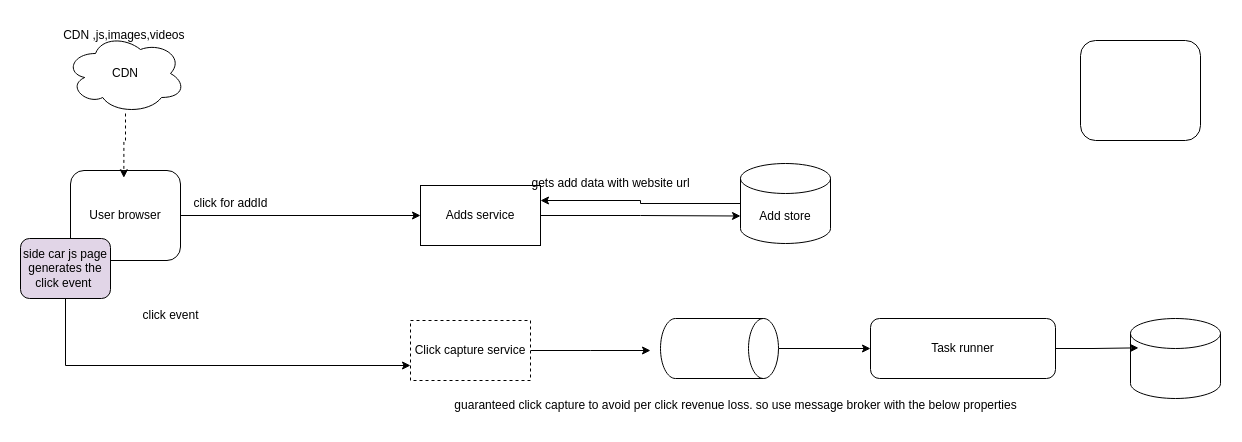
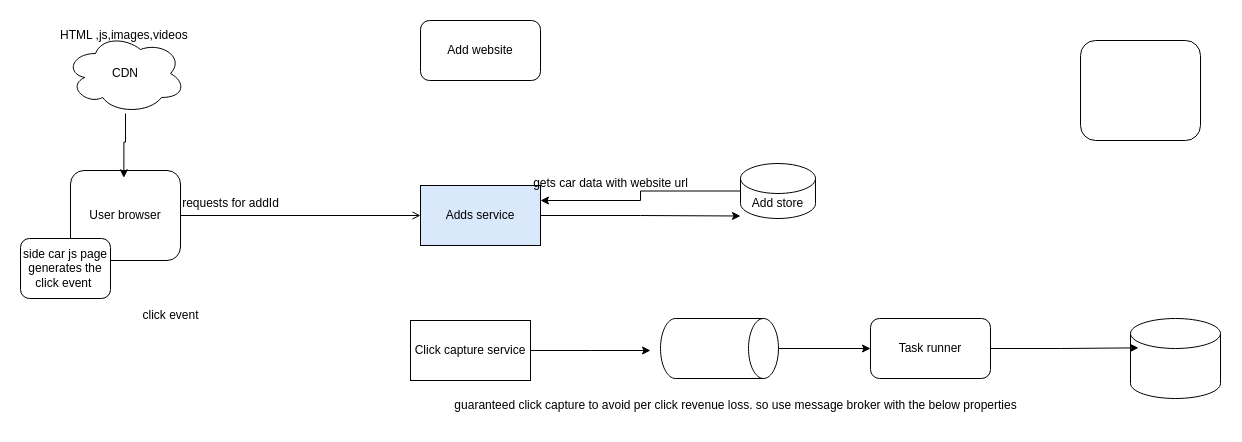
- <mxCell id="7" value="CDN ,js,images,videos&amp;nbsp;" style="text;html=1;align=center;verticalAlign=middle;resizable=0;points=[];autosize=1;strokeColor=none;fillColor=none;" vertex="1" parent="1"><mxGeometry x="50" y="20" width="150" height="30" as="geometry" /></mxCell>
+ <mxCell id="7" value="HTML ,js,images,videos&amp;nbsp;" style="text;html=1;align=center;verticalAlign=middle;resizable=0;points=[];autosize=1;strokeColor=none;fillColor=none;" vertex="1" parent="1"><mxGeometry x="50" y="20" width="150" height="30" as="geometry" /></mxCell>
+ <mxCell id="24" value="Add website" style="rounded=1;whiteSpace=wrap;html=1;" vertex="1" parent="1"><mxGeometry x="420" y="20" width="120" height="60" as="geometry" /></mxCell>
- <mxCell id="6" style="edgeStyle=orthogonalEdgeStyle;rounded=0;orthogonalLoop=1;jettySize=auto;html=1;entryX=0.485;entryY=0.081;entryDx=0;entryDy=0;entryPerimeter=0;dashed=1;" edge="1" parent="1" source="5" target="3"><mxGeometry relative="1" as="geometry" /></mxCell>
+ <mxCell id="6" style="edgeStyle=orthogonalEdgeStyle;rounded=0;orthogonalLoop=1;jettySize=auto;html=1;entryX=0.485;entryY=0.081;entryDx=0;entryDy=0;entryPerimeter=0;" edge="1" parent="1" source="5" target="3"><mxGeometry relative="1" as="geometry" /></mxCell>
- <mxCell id="23" value="gets add data with website url" style="text;html=1;align=center;verticalAlign=middle;resizable=0;points=[];autosize=1;strokeColor=none;fillColor=none;" vertex="1" parent="1"><mxGeometry x="520" y="168" width="180" height="30" as="geometry" /></mxCell>
+ <mxCell id="23" value="gets car data with website url" style="text;html=1;align=center;verticalAlign=middle;resizable=0;points=[];autosize=1;strokeColor=none;fillColor=none;" vertex="1" parent="1"><mxGeometry x="520" y="168" width="180" height="30" as="geometry" /></mxCell>
- <mxCell id="9" value="click for addId" style="text;html=1;align=center;verticalAlign=middle;resizable=0;points=[];autosize=1;strokeColor=none;fillColor=none;" vertex="1" parent="1"><mxGeometry x="170" y="188" width="120" height="30" as="geometry" /></mxCell>
+ <mxCell id="9" value="requests for addId" style="text;html=1;align=center;verticalAlign=middle;resizable=0;points=[];autosize=1;strokeColor=none;fillColor=none;" vertex="1" parent="1"><mxGeometry x="170" y="188" width="120" height="30" as="geometry" /></mxCell>
- <mxCell id="14" value="Add store" style="shape=cylinder3;whiteSpace=wrap;html=1;boundedLbl=1;backgroundOutline=1;size=15;" vertex="1" parent="1"><mxGeometry x="740" y="163" width="90" height="80" as="geometry" /></mxCell>
+ <mxCell id="14" value="Add store" style="shape=cylinder3;whiteSpace=wrap;html=1;boundedLbl=1;backgroundOutline=1;size=15;" vertex="1" parent="1"><mxGeometry x="740" y="163" width="75" height="55" as="geometry" /></mxCell>
- <mxCell id="2" style="edgeStyle=orthogonalEdgeStyle;rounded=0;orthogonalLoop=1;jettySize=auto;html=1;entryX=0;entryY=0.5;entryDx=0;entryDy=0;" edge="1" parent="1" source="3" target="8"><mxGeometry relative="1" as="geometry" /></mxCell>
+ <mxCell id="2" style="edgeStyle=orthogonalEdgeStyle;rounded=0;orthogonalLoop=1;jettySize=auto;html=1;entryX=0;entryY=0.5;entryDx=0;entryDy=0;endArrow=open;" edge="1" parent="1" source="3" target="8"><mxGeometry relative="1" as="geometry" /></mxCell>
- <mxCell id="8" value="Adds service" style="rounded=0;whiteSpace=wrap;html=1;" vertex="1" parent="1"><mxGeometry x="420" y="185" width="120" height="60" as="geometry" /></mxCell>
+ <mxCell id="8" value="Adds service" style="rounded=0;whiteSpace=wrap;html=1;fillColor=#dae8fc;" vertex="1" parent="1"><mxGeometry x="420" y="185" width="120" height="60" as="geometry" /></mxCell>
- <mxCell id="22" value="side car js page&lt;div&gt;generates the click event&amp;nbsp;&lt;/div&gt;" style="rounded=1;whiteSpace=wrap;html=1;fillColor=#e1d5e7;" vertex="1" parent="1"><mxGeometry x="20" y="238" width="90" height="60" as="geometry" /></mxCell>
+ <mxCell id="22" value="side car js page&lt;div&gt;generates the click event&amp;nbsp;&lt;/div&gt;" style="rounded=1;whiteSpace=wrap;html=1;" vertex="1" parent="1"><mxGeometry x="20" y="238" width="90" height="60" as="geometry" /></mxCell>
- <mxCell id="18" value="Task runner" style="rounded=1;whiteSpace=wrap;html=1;" vertex="1" parent="1"><mxGeometry x="870" y="318" width="185" height="60" as="geometry" /></mxCell>
+ <mxCell id="18" value="Task runner" style="rounded=1;whiteSpace=wrap;html=1;" vertex="1" parent="1"><mxGeometry x="870" y="318" width="120" height="60" as="geometry" /></mxCell>
- <mxCell id="11" value="Click capture service" style="rounded=0;whiteSpace=wrap;html=1;dashed=1;" vertex="1" parent="1"><mxGeometry x="410" y="320" width="120" height="60" as="geometry" /></mxCell>
+ <mxCell id="11" value="Click capture service" style="rounded=0;whiteSpace=wrap;html=1;" vertex="1" parent="1"><mxGeometry x="410" y="320" width="120" height="60" as="geometry" /></mxCell>
- <mxCell id="21" style="edgeStyle=orthogonalEdgeStyle;rounded=0;orthogonalLoop=1;jettySize=auto;html=1;entryX=0;entryY=0.75;entryDx=0;entryDy=0;" edge="1" parent="1" source="22" target="11"><mxGeometry relative="1" as="geometry"><mxPoint x="290" y="370" as="targetPoint" /><Array as="points"><mxPoint x="65" y="365" /></Array></mxGeometry></mxCell>
